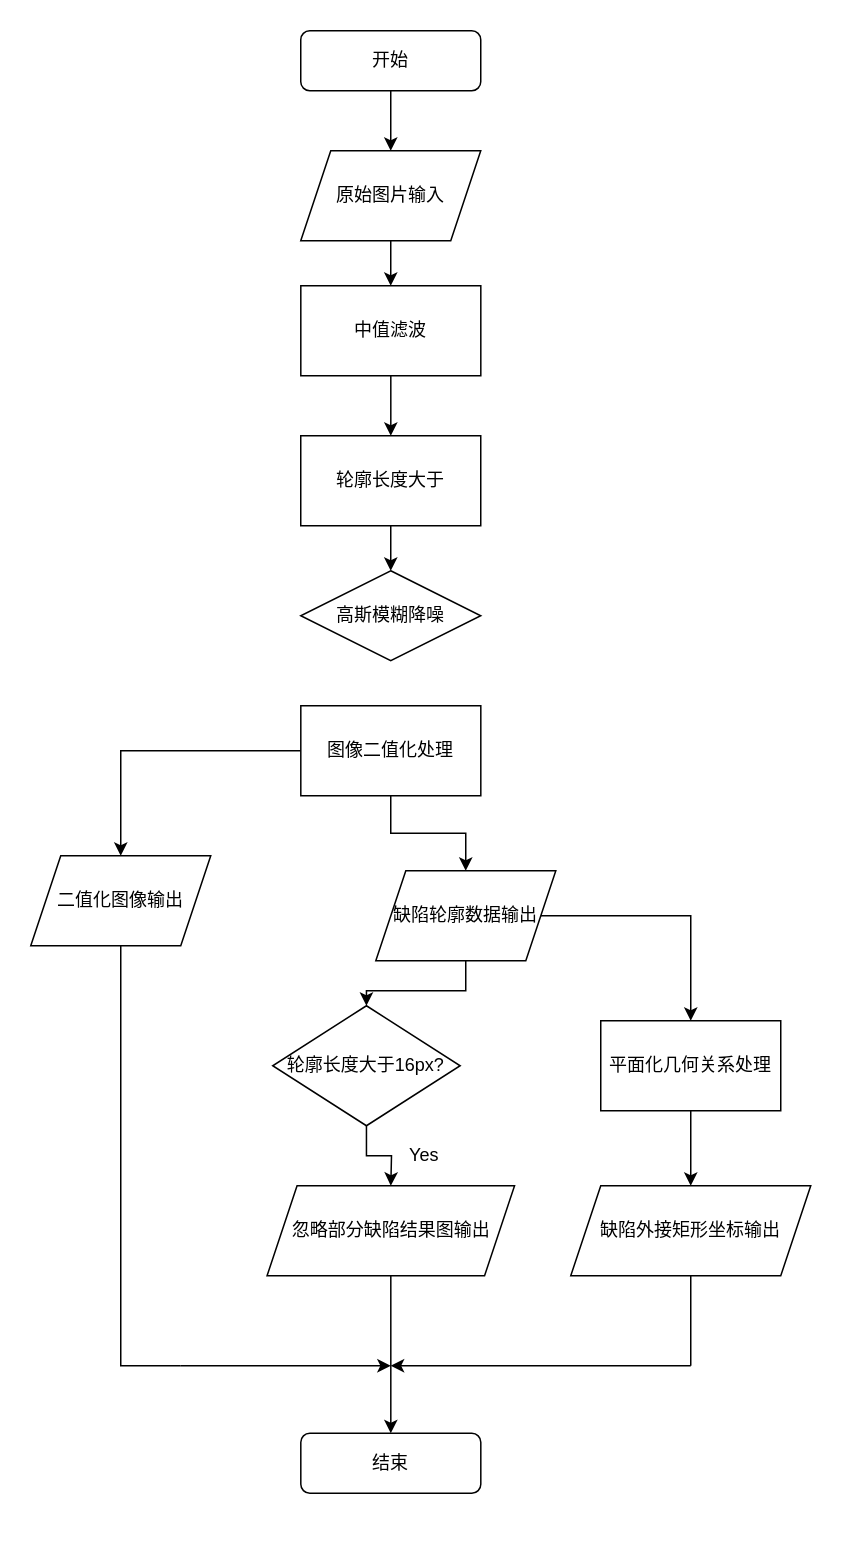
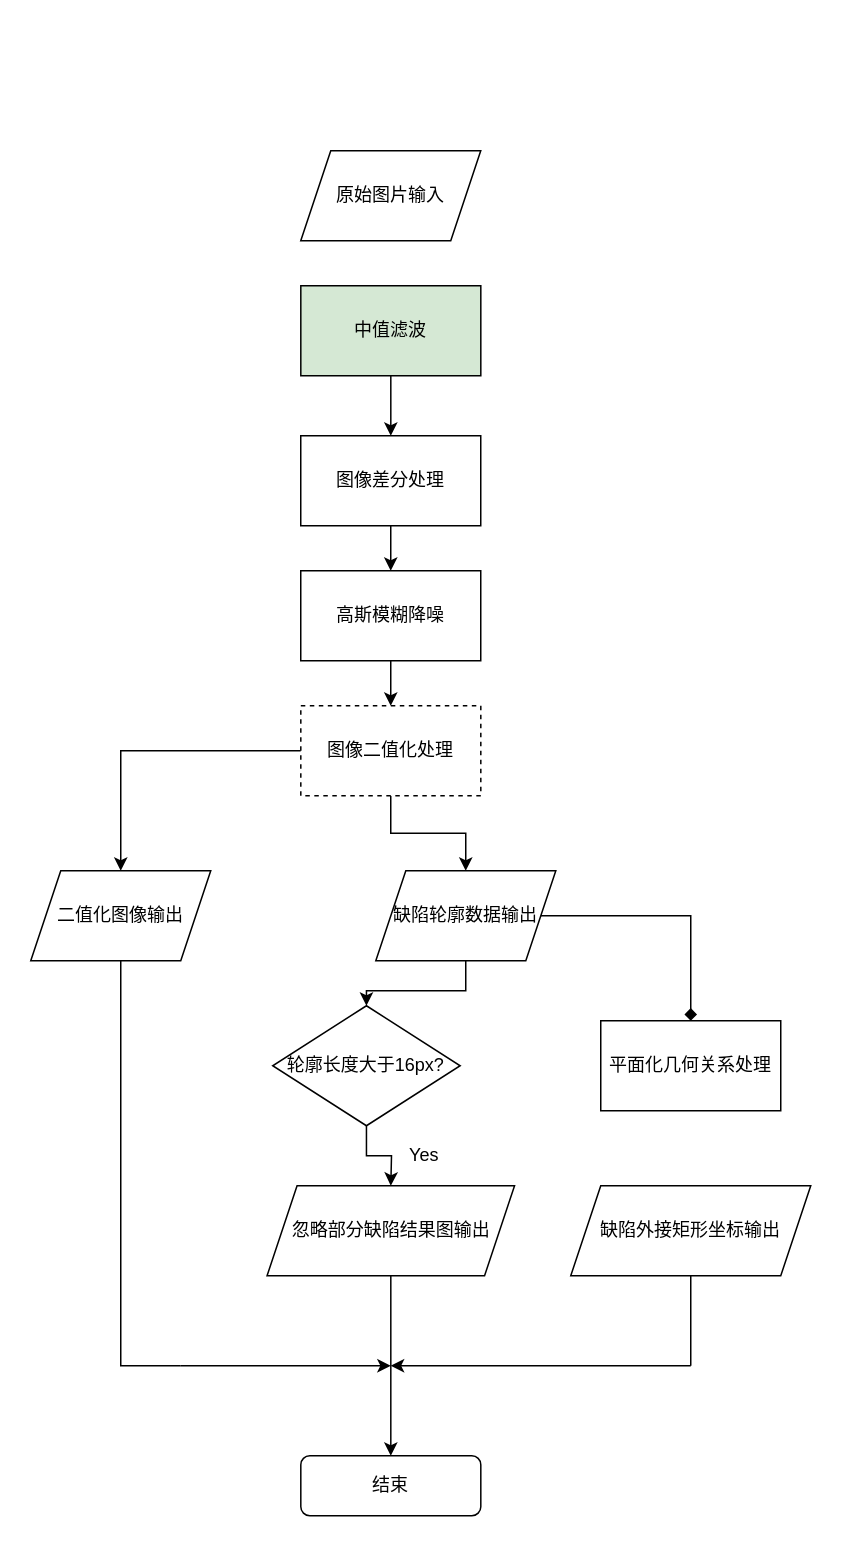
- <mxCell id="3" value="开始" style="rounded=1;whiteSpace=wrap;html=1;fontSize=12;glass=0;strokeWidth=1;shadow=0;" parent="1" vertex="1"><mxGeometry x="200" y="20" width="120" height="40" as="geometry" /></mxCell>
- <mxCell id="2" value="" style="edgeStyle=orthogonalEdgeStyle;rounded=0;orthogonalLoop=1;jettySize=auto;html=1;" parent="1" source="3" target="5" edge="1"><mxGeometry relative="1" as="geometry" /></mxCell>
- <mxCell id="4" value="" style="edgeStyle=orthogonalEdgeStyle;rounded=0;orthogonalLoop=1;jettySize=auto;html=1;" parent="1" source="5" target="7" edge="1"><mxGeometry relative="1" as="geometry" /></mxCell>
- <mxCell id="7" value="中值滤波" style="rounded=0;whiteSpace=wrap;html=1;" parent="1" vertex="1"><mxGeometry x="200.04" y="190" width="120" height="60" as="geometry" /></mxCell>
+ <mxCell id="7" value="中值滤波" style="rounded=0;whiteSpace=wrap;html=1;fillColor=#d5e8d4;" parent="1" vertex="1"><mxGeometry x="200.04" y="190" width="120" height="60" as="geometry" /></mxCell>
- <mxCell id="9" value="轮廓长度大于" style="rounded=0;whiteSpace=wrap;html=1;" parent="1" vertex="1"><mxGeometry x="200" y="290" width="120" height="60" as="geometry" /></mxCell>
+ <mxCell id="9" value="图像差分处理" style="rounded=0;whiteSpace=wrap;html=1;" parent="1" vertex="1"><mxGeometry x="200" y="290" width="120" height="60" as="geometry" /></mxCell>
- <mxCell id="31" value="高斯模糊降噪" style="rhombus;whiteSpace=wrap;html=1;" vertex="1" parent="1"><mxGeometry x="200" y="380" width="120" height="60" as="geometry" /></mxCell>
+ <mxCell id="31" value="高斯模糊降噪" style="rounded=0;whiteSpace=wrap;html=1;" vertex="1" parent="1"><mxGeometry x="200" y="380" width="120" height="60" as="geometry" /></mxCell>
+ <mxCell id="30" value="" style="edgeStyle=orthogonalEdgeStyle;rounded=0;orthogonalLoop=1;jettySize=auto;html=1;" edge="1" parent="1" source="31" target="12"><mxGeometry relative="1" as="geometry" /></mxCell>
- <mxCell id="12" value="图像二值化处理" style="rounded=0;whiteSpace=wrap;html=1;" parent="1" vertex="1"><mxGeometry x="200.04" y="470" width="120" height="60" as="geometry" /></mxCell>
+ <mxCell id="12" value="图像二值化处理" style="rounded=0;whiteSpace=wrap;html=1;dashed=1;" parent="1" vertex="1"><mxGeometry x="200.04" y="470" width="120" height="60" as="geometry" /></mxCell>
- <mxCell id="16" value="二值化图像输出" style="shape=parallelogram;perimeter=parallelogramPerimeter;whiteSpace=wrap;html=1;fixedSize=1;" parent="1" vertex="1"><mxGeometry x="20" y="570" width="120" height="60" as="geometry" /></mxCell>
+ <mxCell id="16" value="二值化图像输出" style="shape=parallelogram;perimeter=parallelogramPerimeter;whiteSpace=wrap;html=1;fixedSize=1;" parent="1" vertex="1"><mxGeometry x="20" y="580" width="120" height="60" as="geometry" /></mxCell>
- <mxCell id="14" style="edgeStyle=orthogonalEdgeStyle;rounded=0;orthogonalLoop=1;jettySize=auto;html=1;entryX=0.5;entryY=0;entryDx=0;entryDy=0;" parent="1" source="15" target="24" edge="1"><mxGeometry relative="1" as="geometry" /></mxCell>
+ <mxCell id="14" style="edgeStyle=orthogonalEdgeStyle;rounded=0;orthogonalLoop=1;jettySize=auto;html=1;entryX=0.5;entryY=0;entryDx=0;entryDy=0;endArrow=diamond;" parent="1" source="15" target="24" edge="1"><mxGeometry relative="1" as="geometry" /></mxCell>
- <mxCell id="23" value="" style="edgeStyle=orthogonalEdgeStyle;rounded=0;orthogonalLoop=1;jettySize=auto;html=1;" parent="1" source="24" target="25" edge="1"><mxGeometry relative="1" as="geometry" /></mxCell>
- <mxCell id="17" value="结束" style="rounded=1;whiteSpace=wrap;html=1;fontSize=12;glass=0;strokeWidth=1;shadow=0;" parent="1" vertex="1"><mxGeometry x="200.04" y="955" width="120" height="40" as="geometry" /></mxCell>
+ <mxCell id="17" value="结束" style="rounded=1;whiteSpace=wrap;html=1;fontSize=12;glass=0;strokeWidth=1;shadow=0;" parent="1" vertex="1"><mxGeometry x="200.04" y="970" width="120" height="40" as="geometry" /></mxCell>
